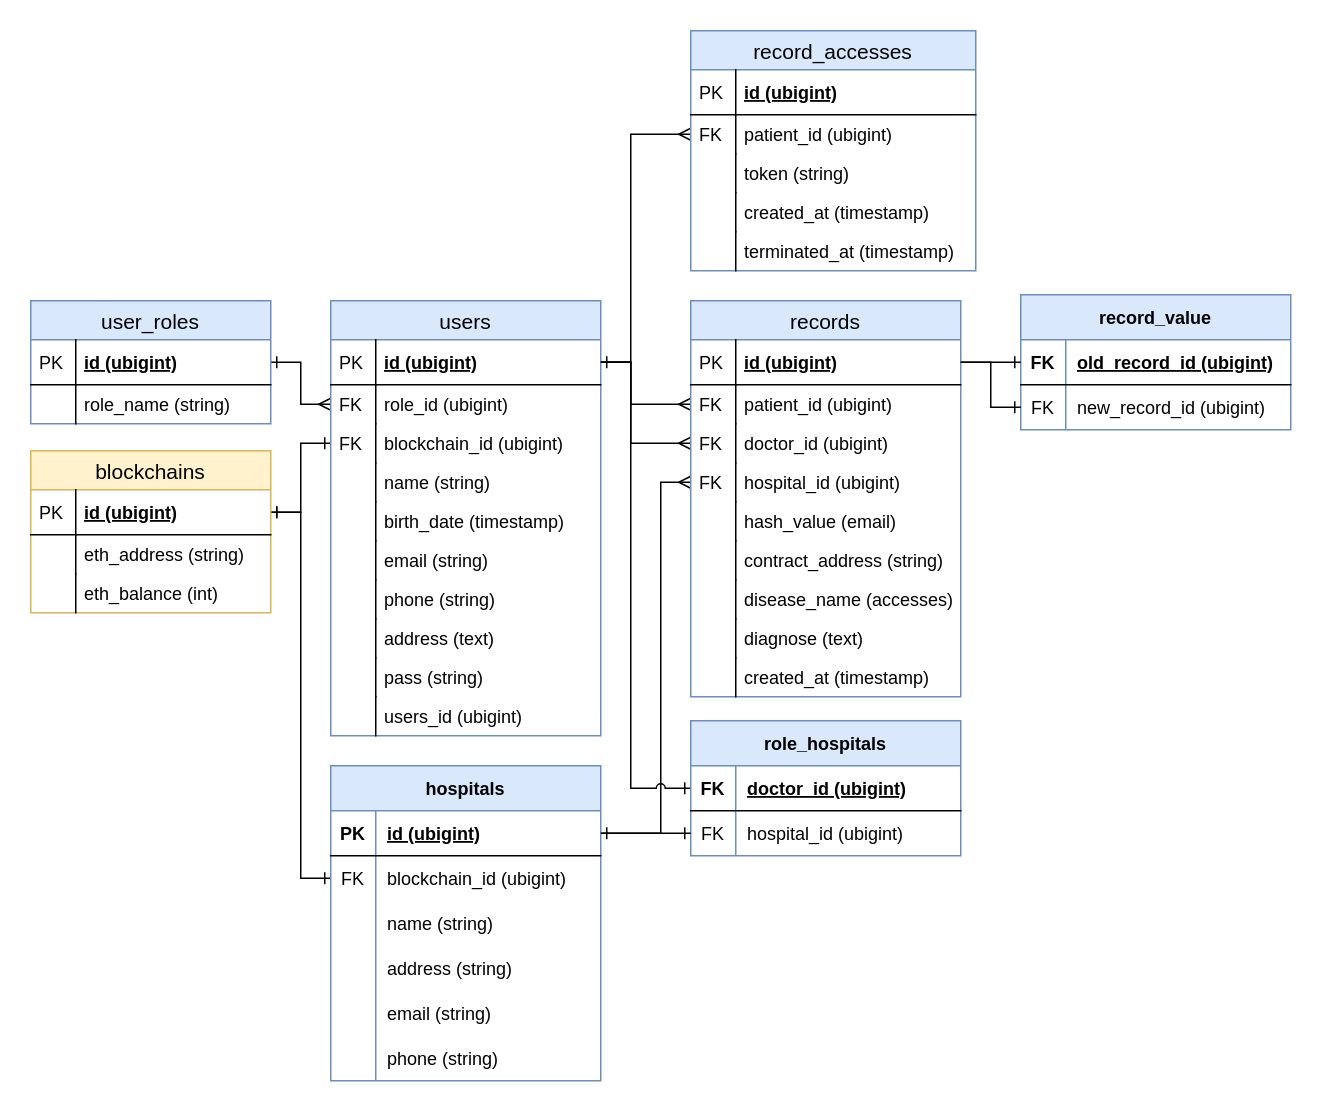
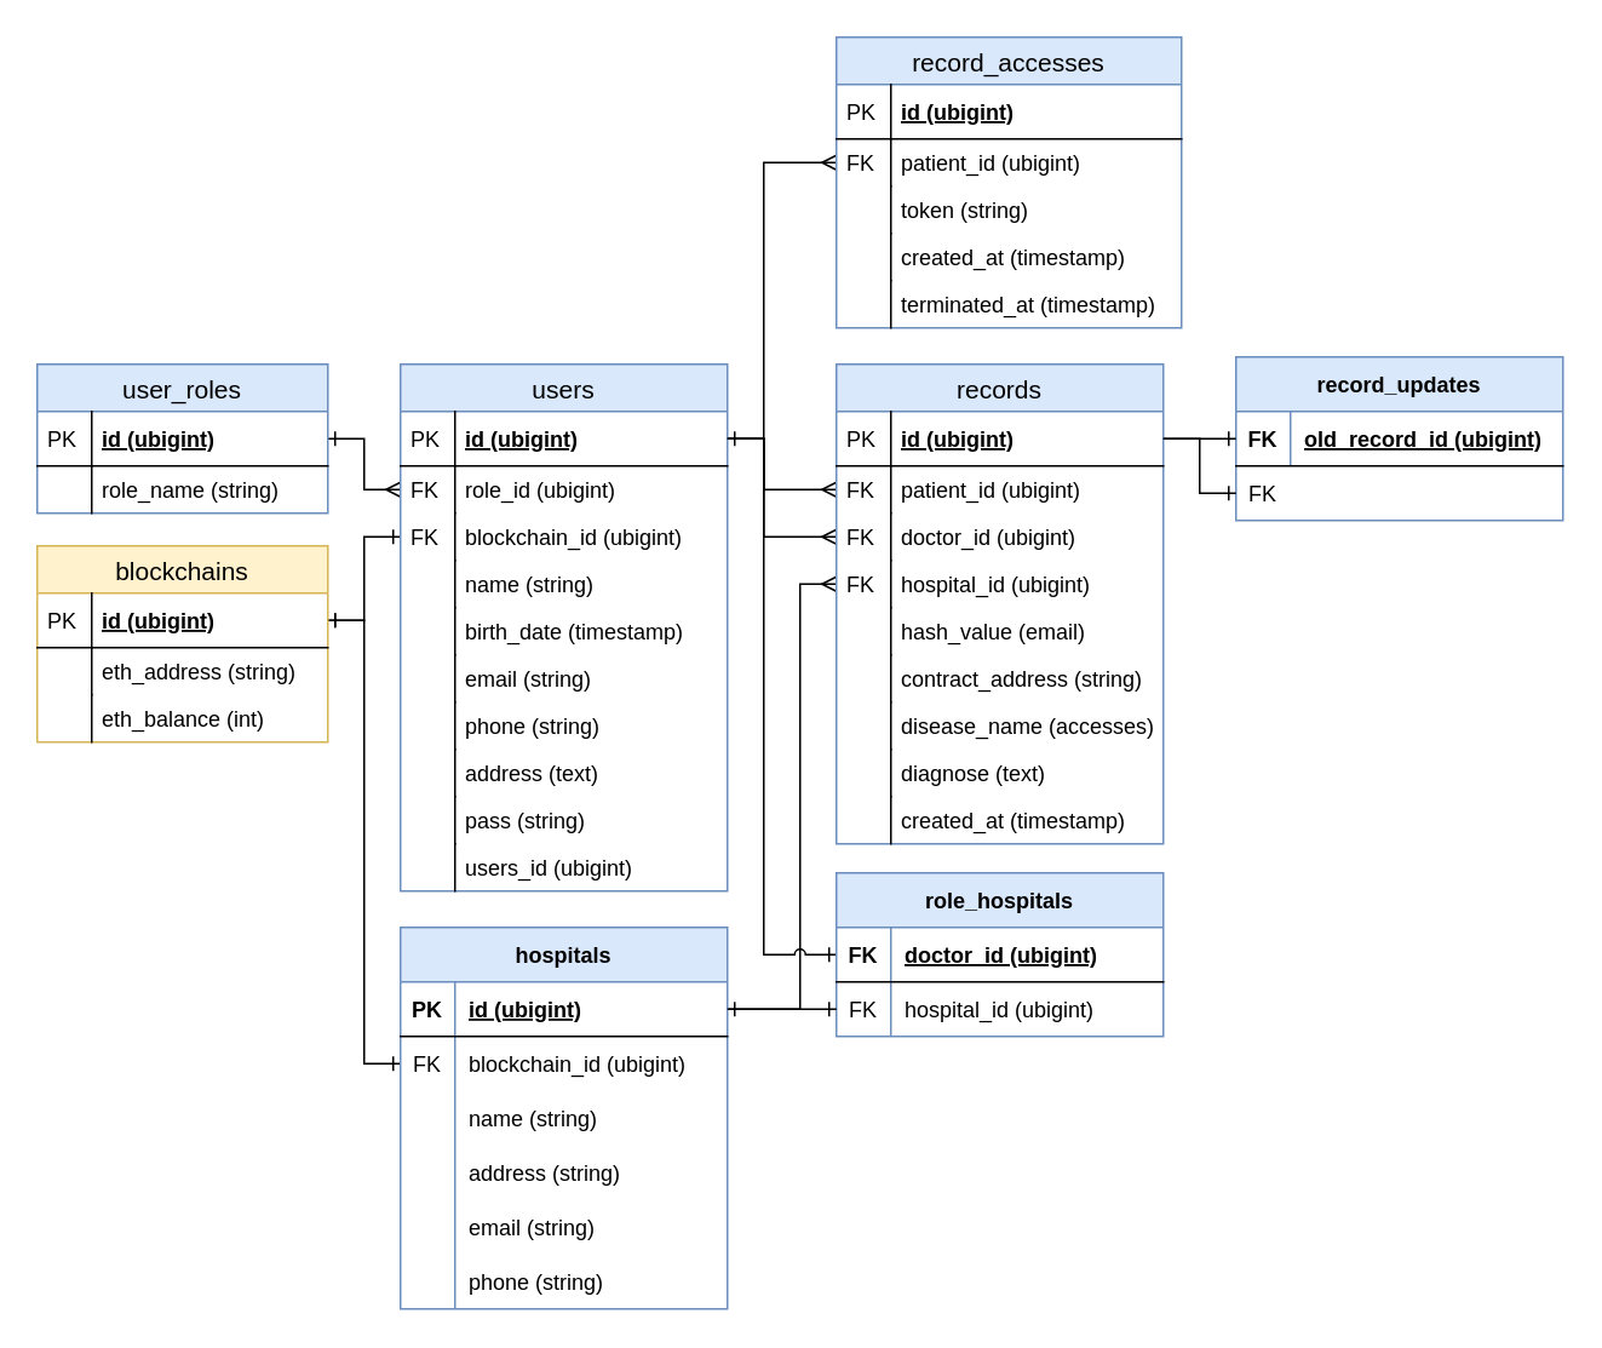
- <mxCell id="100" value="record_value" style="shape=table;startSize=30;container=1;collapsible=1;childLayout=tableLayout;fixedRows=1;rowLines=0;fontStyle=1;align=center;resizeLast=1;fillColor=#dae8fc;strokeColor=#6c8ebf;" vertex="1" parent="1"><mxGeometry x="680" y="196" width="180" height="90" as="geometry" /></mxCell>
+ <mxCell id="100" value="record_updates" style="shape=table;startSize=30;container=1;collapsible=1;childLayout=tableLayout;fixedRows=1;rowLines=0;fontStyle=1;align=center;resizeLast=1;fillColor=#dae8fc;strokeColor=#6c8ebf;" vertex="1" parent="1"><mxGeometry x="680" y="196" width="180" height="90" as="geometry" /></mxCell>
- <mxCell id="106" value="new_record_id (ubigint)" style="shape=partialRectangle;connectable=0;fillColor=none;top=0;left=0;bottom=0;right=0;align=left;spacingLeft=6;overflow=hidden;" vertex="1" parent="104"><mxGeometry x="30" width="150" height="30" as="geometry" /></mxCell>
